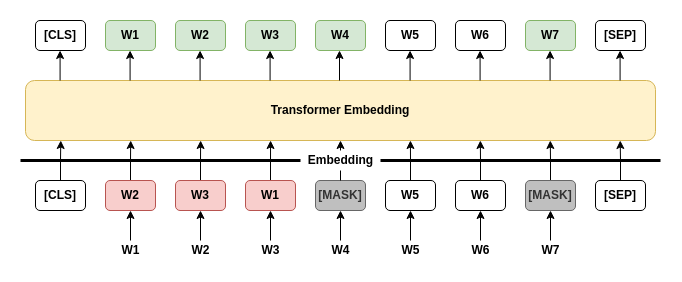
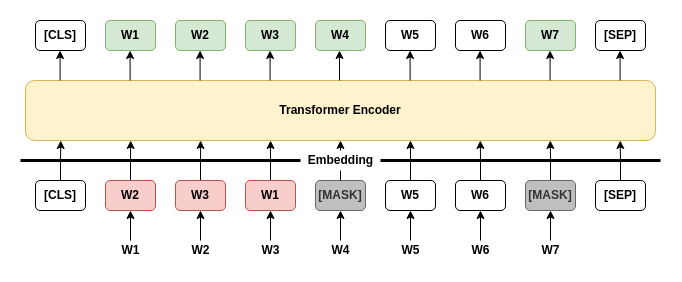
- <mxCell id="33" value="&lt;b&gt;Transformer Embedding&lt;/b&gt;" style="rounded=1;whiteSpace=wrap;html=1;fillColor=#fff2cc;strokeColor=#d6b656;" parent="1" vertex="1"><mxGeometry x="25" y="80" width="630" height="60" as="geometry" /></mxCell>
+ <mxCell id="33" value="&lt;b&gt;Transformer Encoder&lt;/b&gt;" style="rounded=1;whiteSpace=wrap;html=1;fillColor=#fff2cc;strokeColor=#d6b656;" parent="1" vertex="1"><mxGeometry x="25" y="80" width="630" height="60" as="geometry" /></mxCell>
